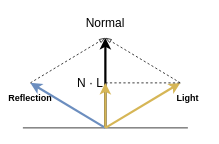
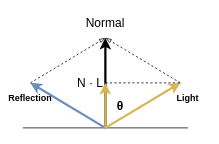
+ <mxCell id="13" value="θ" style="text;html=1;strokeColor=none;fillColor=none;align=center;verticalAlign=middle;whiteSpace=wrap;rounded=0;fontStyle=1;fontSize=16;" vertex="1" parent="1"><mxGeometry x="140" y="130" width="40" height="20" as="geometry" /></mxCell>
